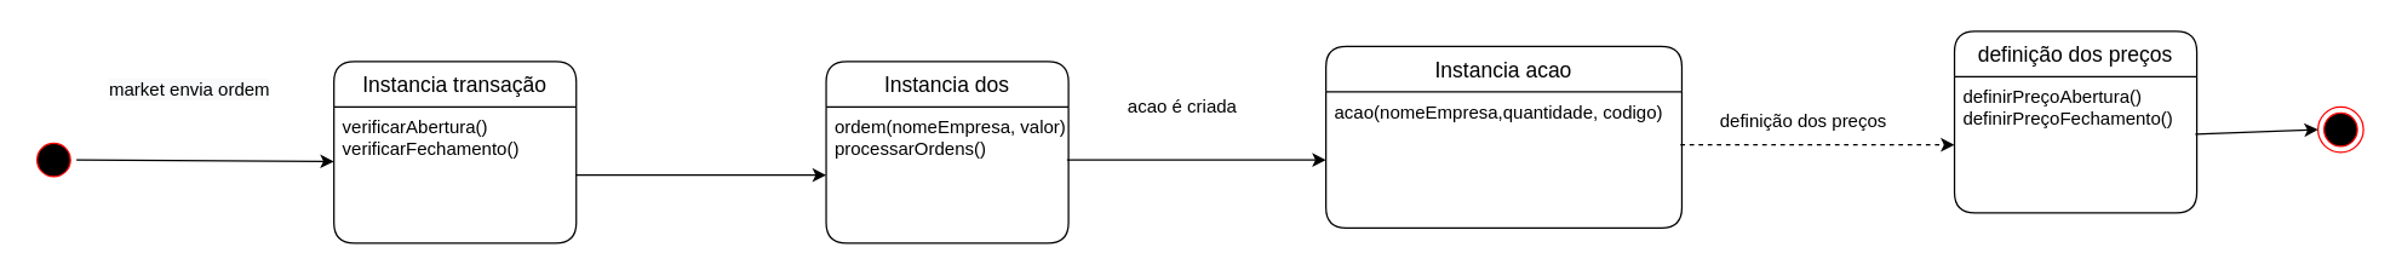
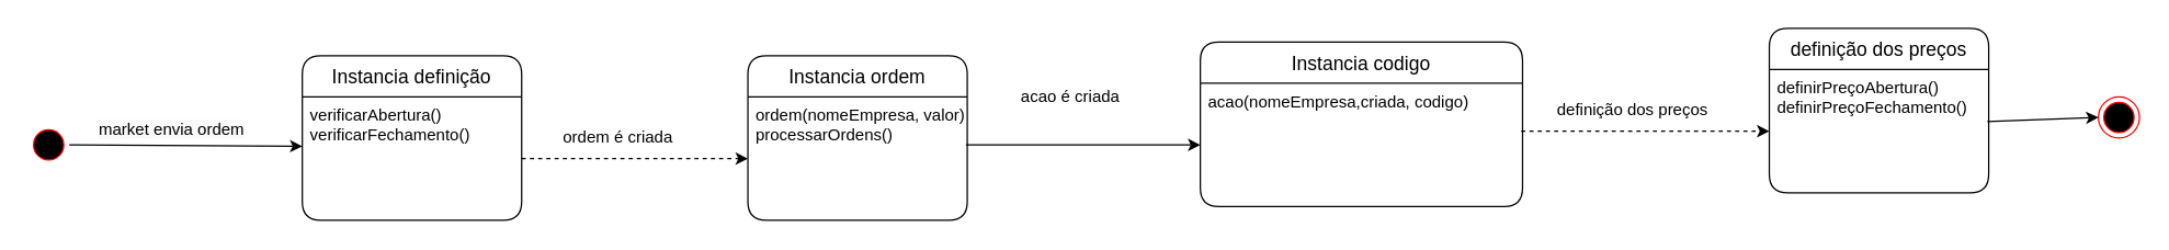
- <mxCell id="11" value="Instancia acao" style="swimlane;childLayout=stackLayout;horizontal=1;startSize=30;horizontalStack=0;rounded=1;fontSize=14;fontStyle=0;strokeWidth=1;resizeParent=0;resizeLast=1;shadow=0;dashed=0;align=center;fillColor=default;" vertex="1" parent="1"><mxGeometry x="875" y="30" width="235" height="120" as="geometry"><mxRectangle x="220" y="320" width="70" height="30" as="alternateBounds" /></mxGeometry></mxCell>
+ <mxCell id="11" value="Instancia codigo" style="swimlane;childLayout=stackLayout;horizontal=1;startSize=30;horizontalStack=0;rounded=1;fontSize=14;fontStyle=0;strokeWidth=1;resizeParent=0;resizeLast=1;shadow=0;dashed=0;align=center;fillColor=default;" vertex="1" parent="1"><mxGeometry x="875" y="30" width="235" height="120" as="geometry"><mxRectangle x="220" y="320" width="70" height="30" as="alternateBounds" /></mxGeometry></mxCell>
- <mxCell id="3" value="Instancia transação" style="swimlane;childLayout=stackLayout;horizontal=1;startSize=30;horizontalStack=0;rounded=1;fontSize=14;fontStyle=0;strokeWidth=1;resizeParent=0;resizeLast=1;shadow=0;dashed=0;align=center;fillColor=default;" parent="1" vertex="1"><mxGeometry x="220" y="40" width="160" height="120" as="geometry"><mxRectangle x="220" y="320" width="70" height="30" as="alternateBounds" /></mxGeometry></mxCell>
+ <mxCell id="3" value="Instancia definição" style="swimlane;childLayout=stackLayout;horizontal=1;startSize=30;horizontalStack=0;rounded=1;fontSize=14;fontStyle=0;strokeWidth=1;resizeParent=0;resizeLast=1;shadow=0;dashed=0;align=center;fillColor=default;" parent="1" vertex="1"><mxGeometry x="220" y="40" width="160" height="120" as="geometry"><mxRectangle x="220" y="320" width="70" height="30" as="alternateBounds" /></mxGeometry></mxCell>
- <mxCell id="5" value="Instancia dos" style="swimlane;childLayout=stackLayout;horizontal=1;startSize=30;horizontalStack=0;rounded=1;fontSize=14;fontStyle=0;strokeWidth=1;resizeParent=0;resizeLast=1;shadow=0;dashed=0;align=center;fillColor=default;" parent="1" vertex="1"><mxGeometry x="545" y="40" width="160" height="120" as="geometry"><mxRectangle x="220" y="320" width="70" height="30" as="alternateBounds" /></mxGeometry></mxCell>
+ <mxCell id="5" value="Instancia ordem" style="swimlane;childLayout=stackLayout;horizontal=1;startSize=30;horizontalStack=0;rounded=1;fontSize=14;fontStyle=0;strokeWidth=1;resizeParent=0;resizeLast=1;shadow=0;dashed=0;align=center;fillColor=default;" parent="1" vertex="1"><mxGeometry x="545" y="40" width="160" height="120" as="geometry"><mxRectangle x="220" y="320" width="70" height="30" as="alternateBounds" /></mxGeometry></mxCell>
- <mxCell id="10" value="&lt;span style=&quot;color: rgb(0, 0, 0); font-family: Helvetica; font-size: 12px; font-style: normal; font-variant-ligatures: normal; font-variant-caps: normal; font-weight: 400; letter-spacing: normal; orphans: 2; text-align: center; text-indent: 0px; text-transform: none; widows: 2; word-spacing: 0px; -webkit-text-stroke-width: 0px; background-color: rgb(248, 249, 250); text-decoration-thickness: initial; text-decoration-style: initial; text-decoration-color: initial; float: none; display: inline !important;&quot;&gt;market envia ordem&lt;/span&gt;" style="text;whiteSpace=wrap;html=1;" vertex="1" parent="1"><mxGeometry x="70" y="45" width="130" height="30" as="geometry" /></mxCell>
+ <mxCell id="10" value="&lt;span style=&quot;color: rgb(0, 0, 0); font-family: Helvetica; font-size: 12px; font-style: normal; font-variant-ligatures: normal; font-variant-caps: normal; font-weight: 400; letter-spacing: normal; orphans: 2; text-align: center; text-indent: 0px; text-transform: none; widows: 2; word-spacing: 0px; -webkit-text-stroke-width: 0px; background-color: rgb(248, 249, 250); text-decoration-thickness: initial; text-decoration-style: initial; text-decoration-color: initial; float: none; display: inline !important;&quot;&gt;market envia ordem&lt;/span&gt;" style="text;whiteSpace=wrap;html=1;" vertex="1" parent="1"><mxGeometry x="70" y="80" width="130" height="30" as="geometry" /></mxCell>
- <mxCell id="12" value="acao(nomeEmpresa,quantidade, codigo)" style="align=left;strokeColor=none;fillColor=none;spacingLeft=4;fontSize=12;verticalAlign=top;resizable=0;rotatable=0;part=1;" vertex="1" parent="11"><mxGeometry y="30" width="235" height="90" as="geometry" /></mxCell>
+ <mxCell id="12" value="acao(nomeEmpresa,criada, codigo)" style="align=left;strokeColor=none;fillColor=none;spacingLeft=4;fontSize=12;verticalAlign=top;resizable=0;rotatable=0;part=1;" vertex="1" parent="11"><mxGeometry y="30" width="235" height="90" as="geometry" /></mxCell>
+ <mxCell id="8" value="ordem é criada" style="text;html=1;align=center;verticalAlign=middle;resizable=0;points=[];autosize=1;strokeColor=none;fillColor=none;" parent="1" vertex="1"><mxGeometry x="400" y="90" width="100" height="20" as="geometry" /></mxCell>
- <mxCell id="7" style="edgeStyle=orthogonalEdgeStyle;rounded=0;orthogonalLoop=1;jettySize=auto;html=1;entryX=0;entryY=0.5;entryDx=0;entryDy=0;exitX=1;exitY=0.5;exitDx=0;exitDy=0;" parent="1" source="4" target="6" edge="1"><mxGeometry relative="1" as="geometry"><mxPoint x="355" y="115" as="sourcePoint" /></mxGeometry></mxCell>
+ <mxCell id="7" style="edgeStyle=orthogonalEdgeStyle;rounded=0;orthogonalLoop=1;jettySize=auto;html=1;entryX=0;entryY=0.5;entryDx=0;entryDy=0;exitX=1;exitY=0.5;exitDx=0;exitDy=0;dashed=1;" parent="1" source="4" target="6" edge="1"><mxGeometry relative="1" as="geometry"><mxPoint x="355" y="115" as="sourcePoint" /></mxGeometry></mxCell>
